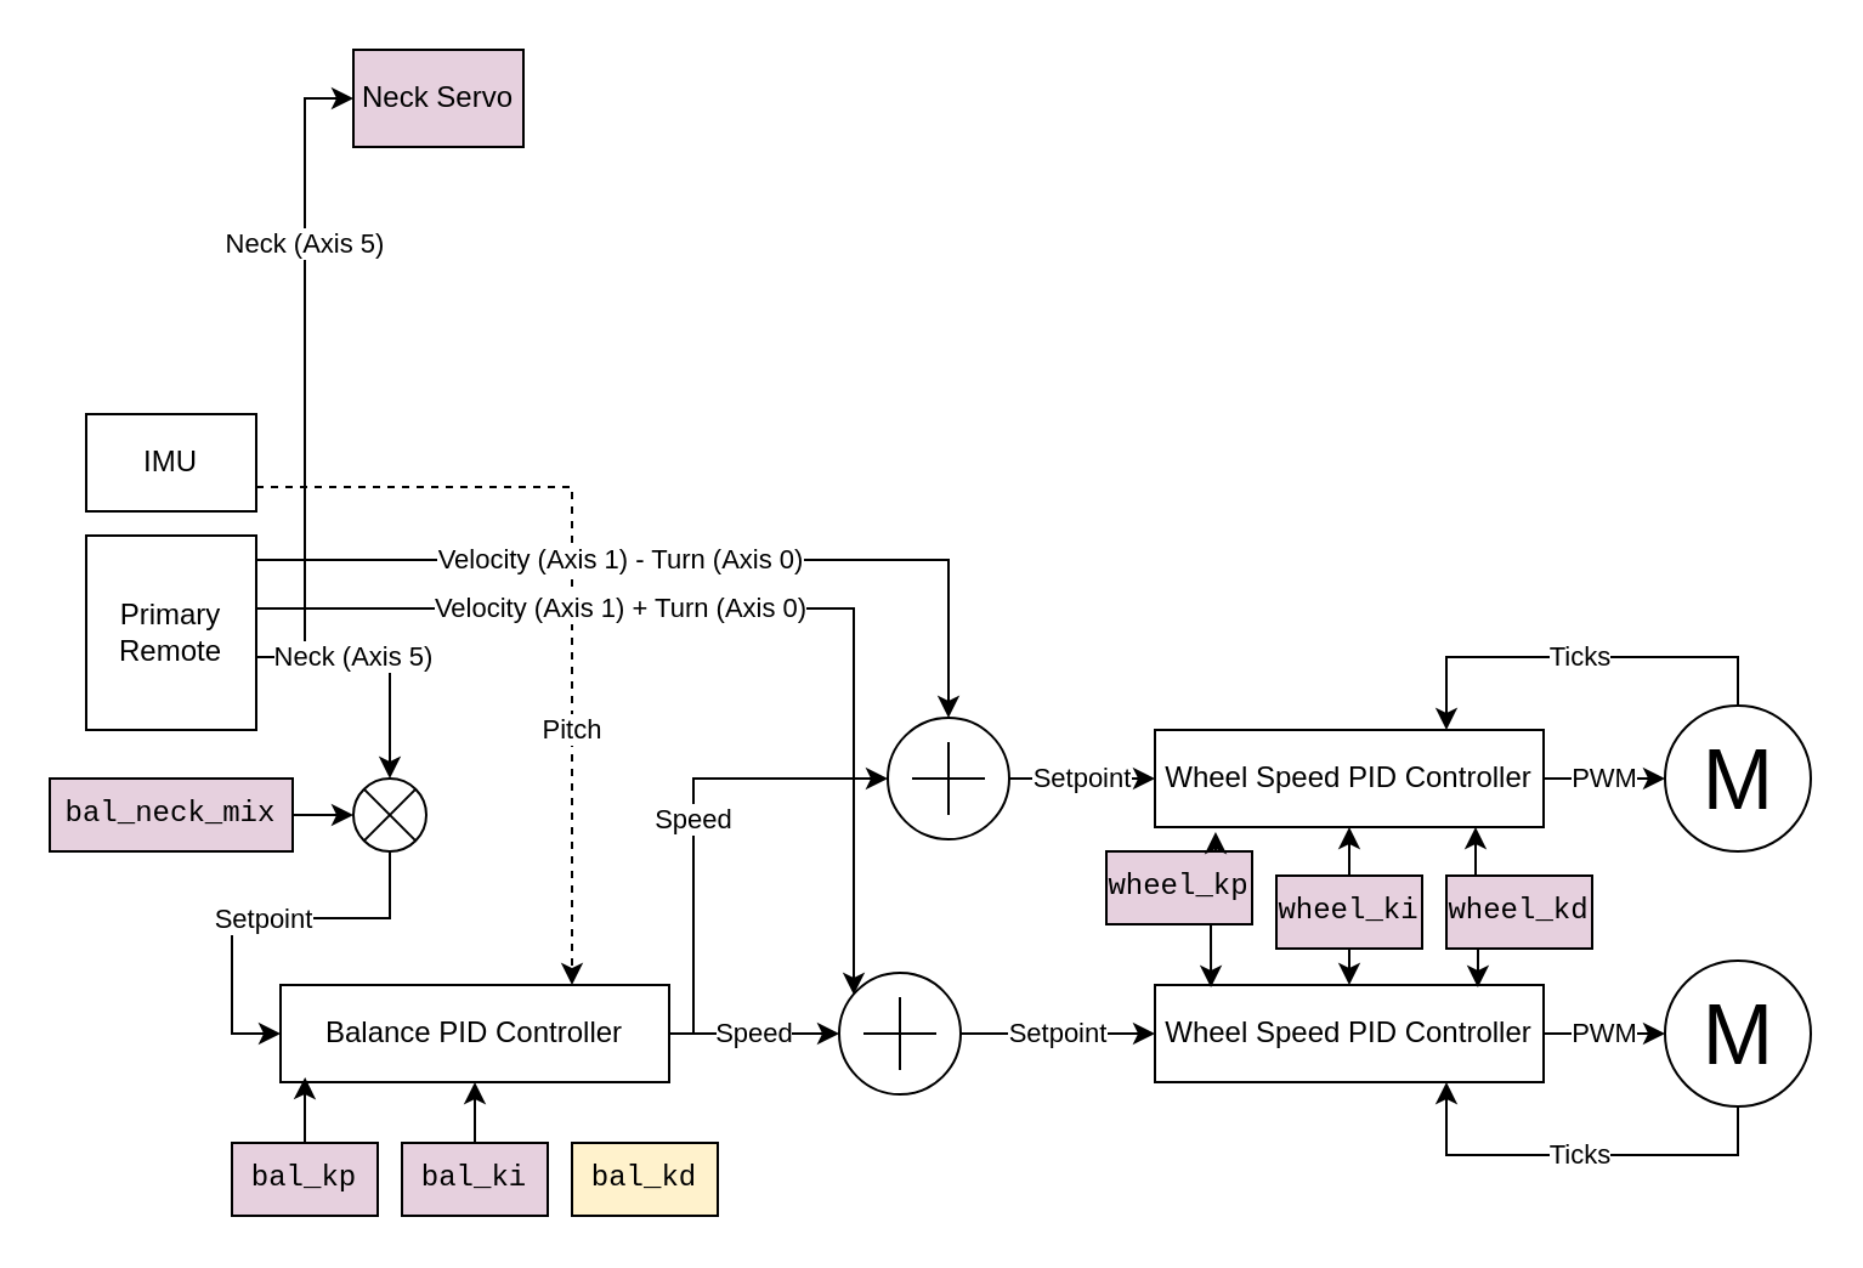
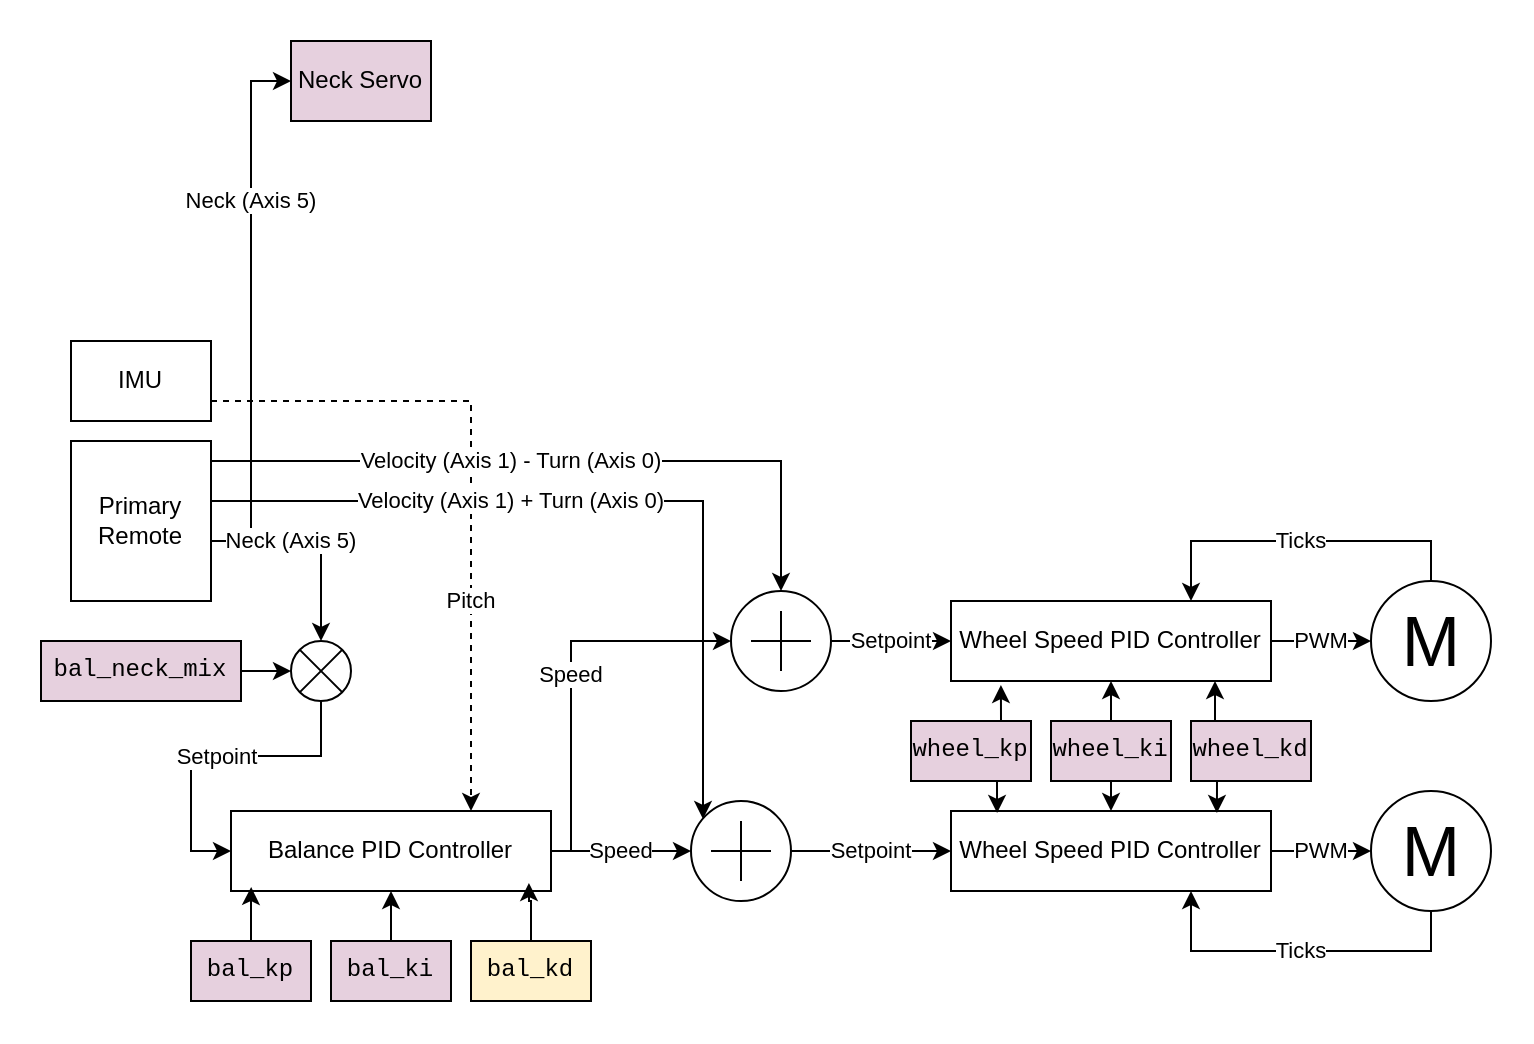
- <mxCell id="6" value="wheel_kp" style="rounded=0;whiteSpace=wrap;html=1;fontFamily=Courier New;labelBackgroundColor=none;fillColor=#E6D0DE;" vertex="1" parent="1"><mxGeometry x="455" y="350" width="60" height="30" as="geometry" /></mxCell>
+ <mxCell id="6" value="wheel_kp" style="rounded=0;whiteSpace=wrap;html=1;fontFamily=Courier New;labelBackgroundColor=none;fillColor=#E6D0DE;" vertex="1" parent="1"><mxGeometry x="455" y="360" width="60" height="30" as="geometry" /></mxCell>
+ <mxCell id="25" style="edgeStyle=orthogonalEdgeStyle;rounded=0;orthogonalLoop=1;jettySize=auto;html=1;entryX=0.931;entryY=0.9;entryDx=0;entryDy=0;entryPerimeter=0;" edge="1" parent="1" source="24" target="19"><mxGeometry relative="1" as="geometry" /></mxCell>
